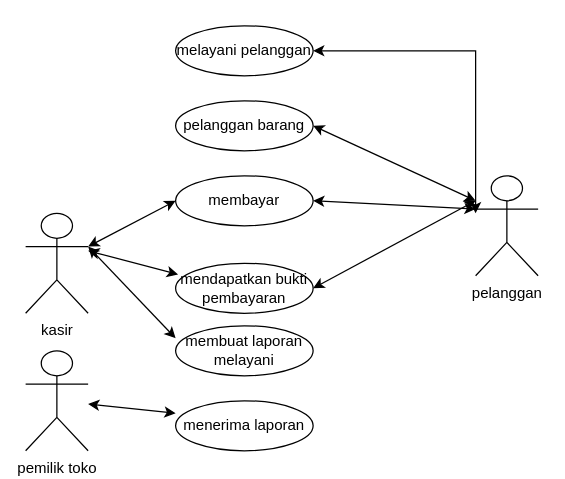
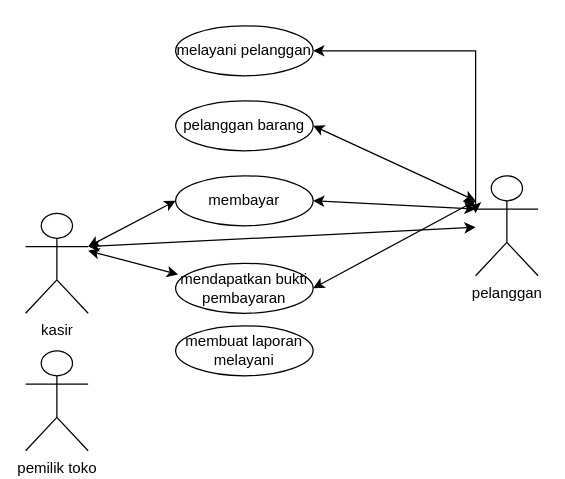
- <mxCell id="12" value="" style="endArrow=classic;startArrow=classic;html=1;rounded=0;entryX=0;entryY=0.25;entryDx=0;entryDy=0;entryPerimeter=0;exitX=1;exitY=0.333;exitDx=0;exitDy=0;exitPerimeter=0;" edge="1" parent="1" source="6" target="7"><mxGeometry width="50" height="50" relative="1" as="geometry"><mxPoint x="80" y="210" as="sourcePoint" /><mxPoint x="152" y="229" as="targetPoint" /></mxGeometry></mxCell>
+ <mxCell id="12" value="" style="endArrow=classic;startArrow=classic;html=1;rounded=0;exitX=1;exitY=0.333;exitDx=0;exitDy=0;exitPerimeter=0;" edge="1" parent="1" source="6" target="14"><mxGeometry width="50" height="50" relative="1" as="geometry"><mxPoint x="80" y="210" as="sourcePoint" /><mxPoint x="152" y="229" as="targetPoint" /></mxGeometry></mxCell>
- <mxCell id="13" value="" style="endArrow=classic;startArrow=classic;html=1;rounded=0;entryX=0;entryY=0.25;entryDx=0;entryDy=0;entryPerimeter=0;" edge="1" parent="1" source="9" target="8"><mxGeometry width="50" height="50" relative="1" as="geometry"><mxPoint x="80" y="207" as="sourcePoint" /><mxPoint x="150" y="280" as="targetPoint" /></mxGeometry></mxCell>
- <mxCell id="8" value="menerima laporan" style="ellipse;whiteSpace=wrap;html=1;" vertex="1" parent="1"><mxGeometry x="140" y="320" width="110" height="40" as="geometry" /></mxCell>
